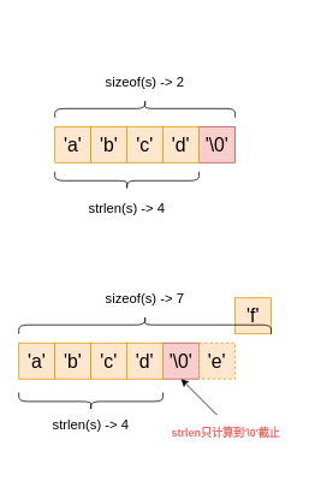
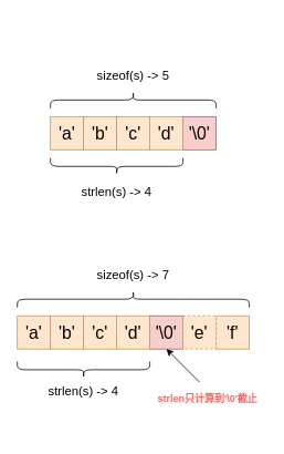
- <mxCell id="10" value="&lt;font style=&quot;font-size: 15px&quot;&gt;sizeof(s) -&amp;gt; 2&lt;/font&gt;" style="text;html=1;strokeColor=none;fillColor=none;align=center;verticalAlign=middle;whiteSpace=wrap;rounded=0;" vertex="1" parent="2"><mxGeometry x="40" width="120" height="20" as="geometry" /></mxCell>
+ <mxCell id="10" value="&lt;font style=&quot;font-size: 15px&quot;&gt;sizeof(s) -&amp;gt; 5&lt;/font&gt;" style="text;html=1;strokeColor=none;fillColor=none;align=center;verticalAlign=middle;whiteSpace=wrap;rounded=0;" vertex="1" parent="2"><mxGeometry x="40" width="120" height="20" as="geometry" /></mxCell>
- <mxCell id="18" value="&lt;font style=&quot;font-size: 21px&quot;&gt;'f'&lt;/font&gt;" style="rounded=0;whiteSpace=wrap;html=1;fillColor=#ffe6cc;strokeColor=#d79b00;" vertex="1" parent="12"><mxGeometry x="240" y="10" width="40" height="40" as="geometry" /></mxCell>
+ <mxCell id="18" value="&lt;font style=&quot;font-size: 21px&quot;&gt;'f'&lt;/font&gt;" style="rounded=0;whiteSpace=wrap;html=1;fillColor=#ffe6cc;strokeColor=#d79b00;" vertex="1" parent="12"><mxGeometry x="240" y="60" width="40" height="40" as="geometry" /></mxCell>
